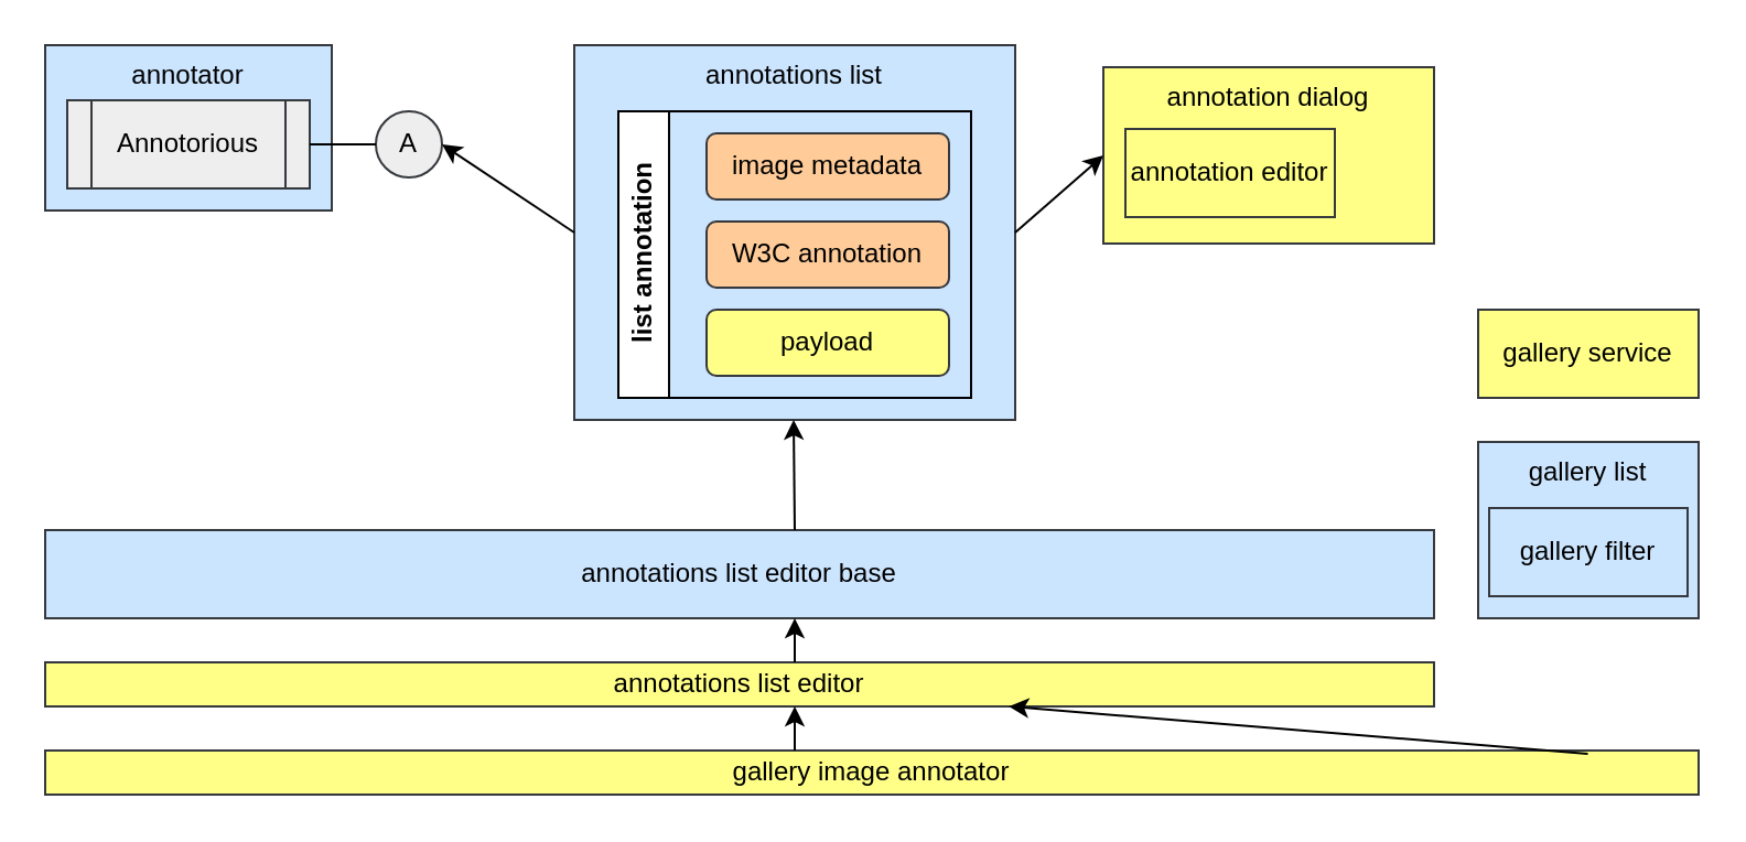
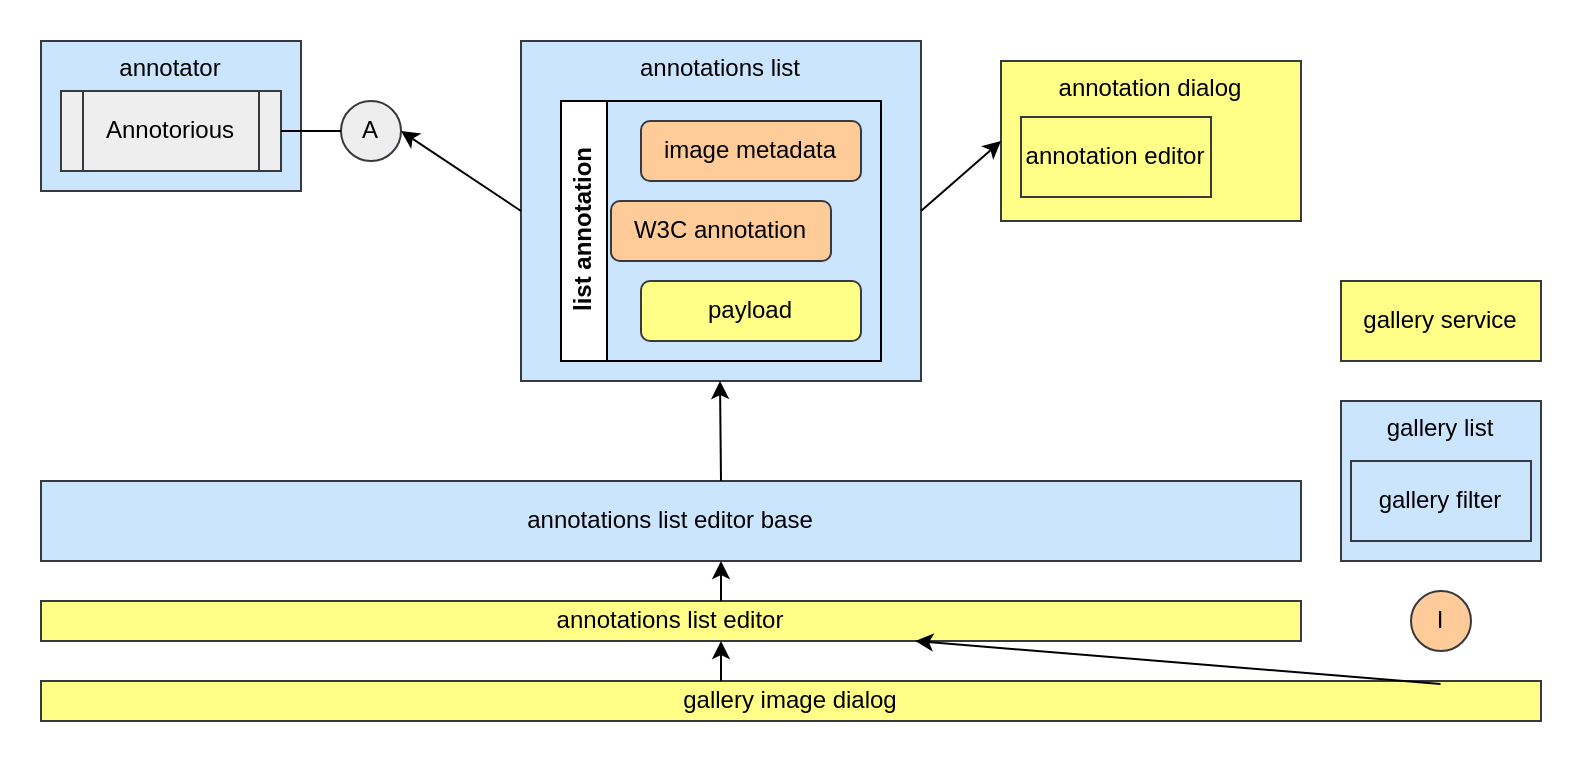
- <mxCell id="10" value="W3C annotation" style="rounded=1;whiteSpace=wrap;html=1;fillColor=#ffcc99;strokeColor=#36393d;" vertex="1" parent="8"><mxGeometry x="40" y="50" width="110" height="30" as="geometry" /></mxCell>
+ <mxCell id="10" value="W3C annotation" style="rounded=1;whiteSpace=wrap;html=1;fillColor=#ffcc99;strokeColor=#36393d;" vertex="1" parent="8"><mxGeometry x="25" y="50" width="110" height="30" as="geometry" /></mxCell>
+ <mxCell id="23" value="I" style="ellipse;whiteSpace=wrap;html=1;aspect=fixed;fillColor=#ffcc99;strokeColor=#36393d;" vertex="1" parent="1"><mxGeometry x="705" y="295" width="30" height="30" as="geometry" /></mxCell>
- <mxCell id="19" value="gallery image annotator" style="rounded=0;whiteSpace=wrap;html=1;align=center;verticalAlign=middle;fillColor=#ffff88;strokeColor=#36393d;" vertex="1" parent="1"><mxGeometry x="20" y="340" width="750" height="20" as="geometry" /></mxCell>
+ <mxCell id="19" value="gallery image dialog" style="rounded=0;whiteSpace=wrap;html=1;align=center;verticalAlign=middle;fillColor=#ffff88;strokeColor=#36393d;" vertex="1" parent="1"><mxGeometry x="20" y="340" width="750" height="20" as="geometry" /></mxCell>
